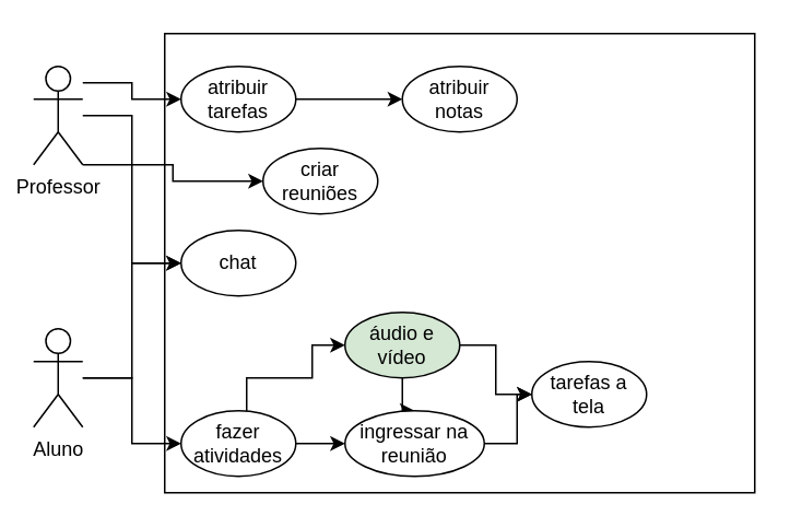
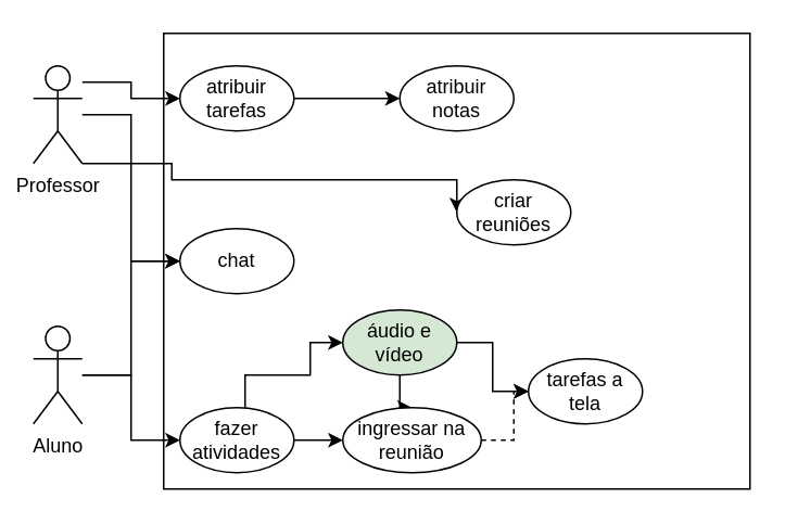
- <mxCell id="23" value="criar reuniões" style="ellipse;whiteSpace=wrap;html=1;" vertex="1" parent="1"><mxGeometry x="160" y="90" width="70" height="40" as="geometry" /></mxCell>
+ <mxCell id="23" value="criar reuniões" style="ellipse;whiteSpace=wrap;html=1;" vertex="1" parent="1"><mxGeometry x="280" y="110" width="70" height="40" as="geometry" /></mxCell>
- <mxCell id="17" value="" style="edgeStyle=orthogonalEdgeStyle;rounded=0;orthogonalLoop=1;jettySize=auto;html=1;" edge="1" parent="1" source="18" target="19"><mxGeometry relative="1" as="geometry" /></mxCell>
+ <mxCell id="17" value="" style="edgeStyle=orthogonalEdgeStyle;rounded=0;orthogonalLoop=1;jettySize=auto;html=1;dashed=1;" edge="1" parent="1" source="18" target="19"><mxGeometry relative="1" as="geometry" /></mxCell>
